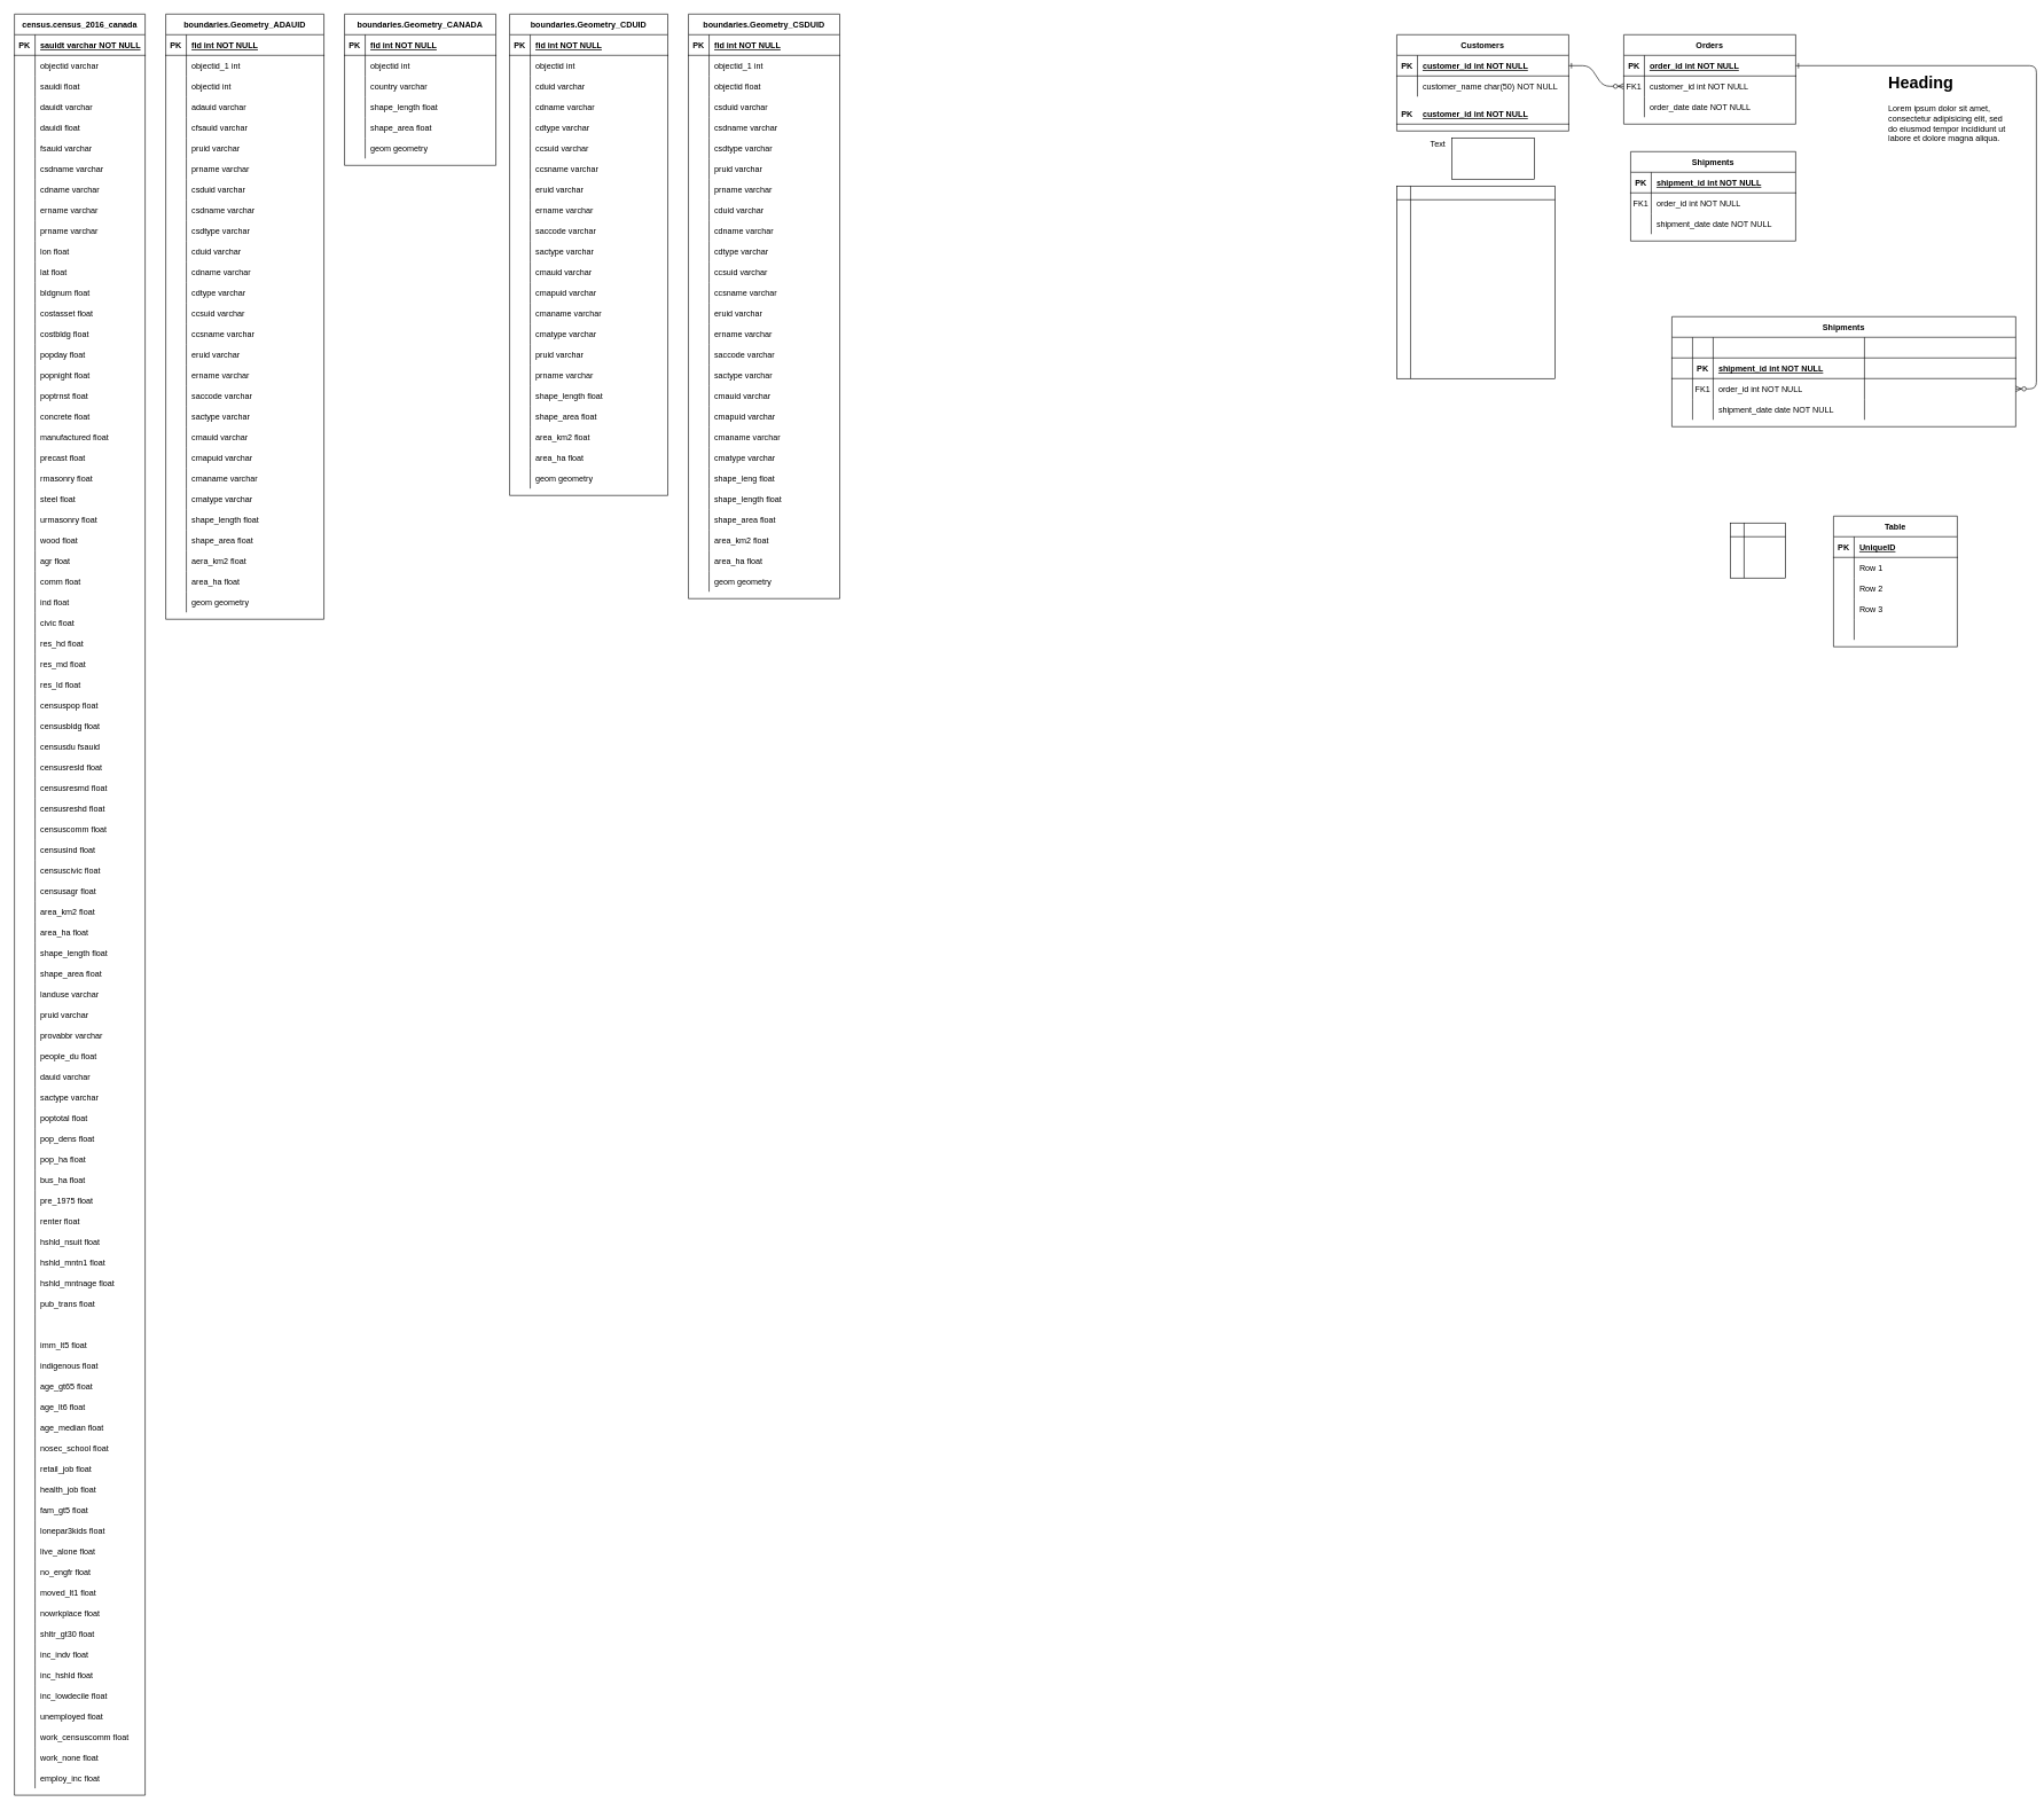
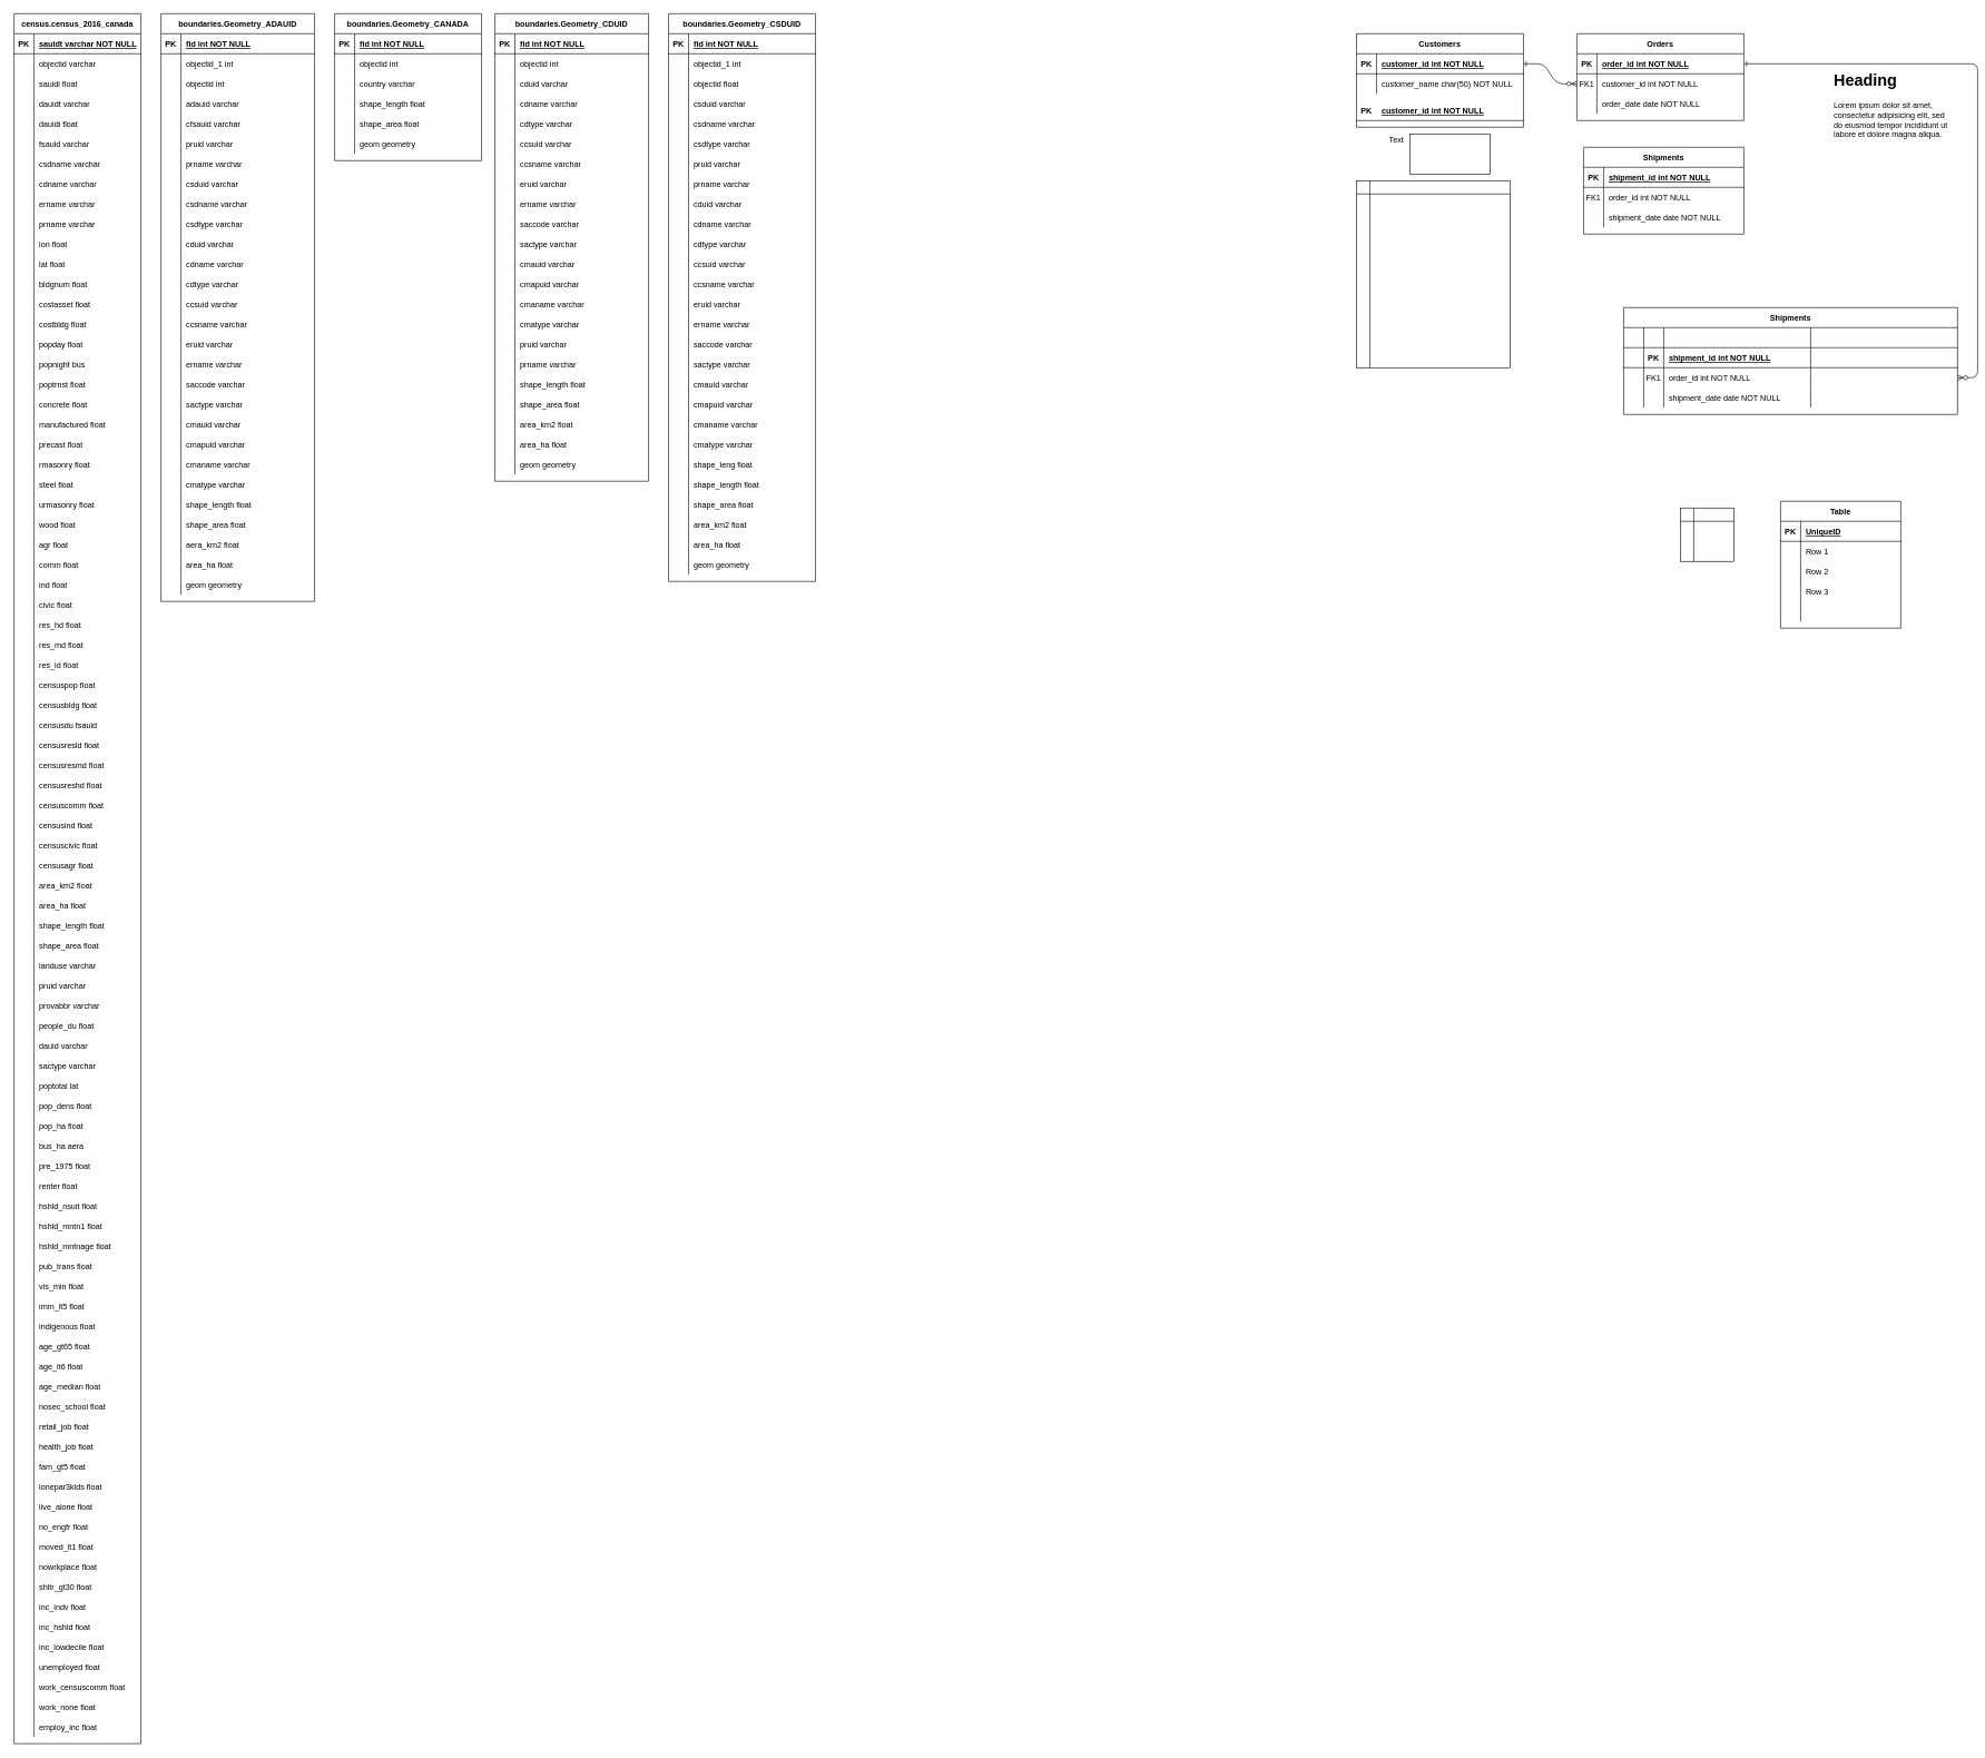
- <mxCell id="127" value="popnight float" style="shape=partialRectangle;overflow=hidden;connectable=0;fillColor=none;top=0;left=0;bottom=0;right=0;align=left;spacingLeft=6;" vertex="1" parent="125"><mxGeometry x="30" width="160" height="30" as="geometry" /></mxCell>
+ <mxCell id="127" value="popnight bus" style="shape=partialRectangle;overflow=hidden;connectable=0;fillColor=none;top=0;left=0;bottom=0;right=0;align=left;spacingLeft=6;" vertex="1" parent="125"><mxGeometry x="30" width="160" height="30" as="geometry" /></mxCell>
- <mxCell id="235" value="poptotal float" style="shape=partialRectangle;overflow=hidden;connectable=0;fillColor=none;top=0;left=0;bottom=0;right=0;align=left;spacingLeft=6;" vertex="1" parent="233"><mxGeometry x="30" width="160" height="30" as="geometry" /></mxCell>
+ <mxCell id="235" value="poptotal lat" style="shape=partialRectangle;overflow=hidden;connectable=0;fillColor=none;top=0;left=0;bottom=0;right=0;align=left;spacingLeft=6;" vertex="1" parent="233"><mxGeometry x="30" width="160" height="30" as="geometry" /></mxCell>
- <mxCell id="244" value="bus_ha float" style="shape=partialRectangle;overflow=hidden;connectable=0;fillColor=none;top=0;left=0;bottom=0;right=0;align=left;spacingLeft=6;" vertex="1" parent="242"><mxGeometry x="30" width="160" height="30" as="geometry" /></mxCell>
+ <mxCell id="244" value="bus_ha aera" style="shape=partialRectangle;overflow=hidden;connectable=0;fillColor=none;top=0;left=0;bottom=0;right=0;align=left;spacingLeft=6;" vertex="1" parent="242"><mxGeometry x="30" width="160" height="30" as="geometry" /></mxCell>
+ <mxCell id="265" value="vis_min float" style="shape=partialRectangle;overflow=hidden;connectable=0;fillColor=none;top=0;left=0;bottom=0;right=0;align=left;spacingLeft=6;" vertex="1" parent="263"><mxGeometry x="30" width="160" height="30" as="geometry" /></mxCell>
